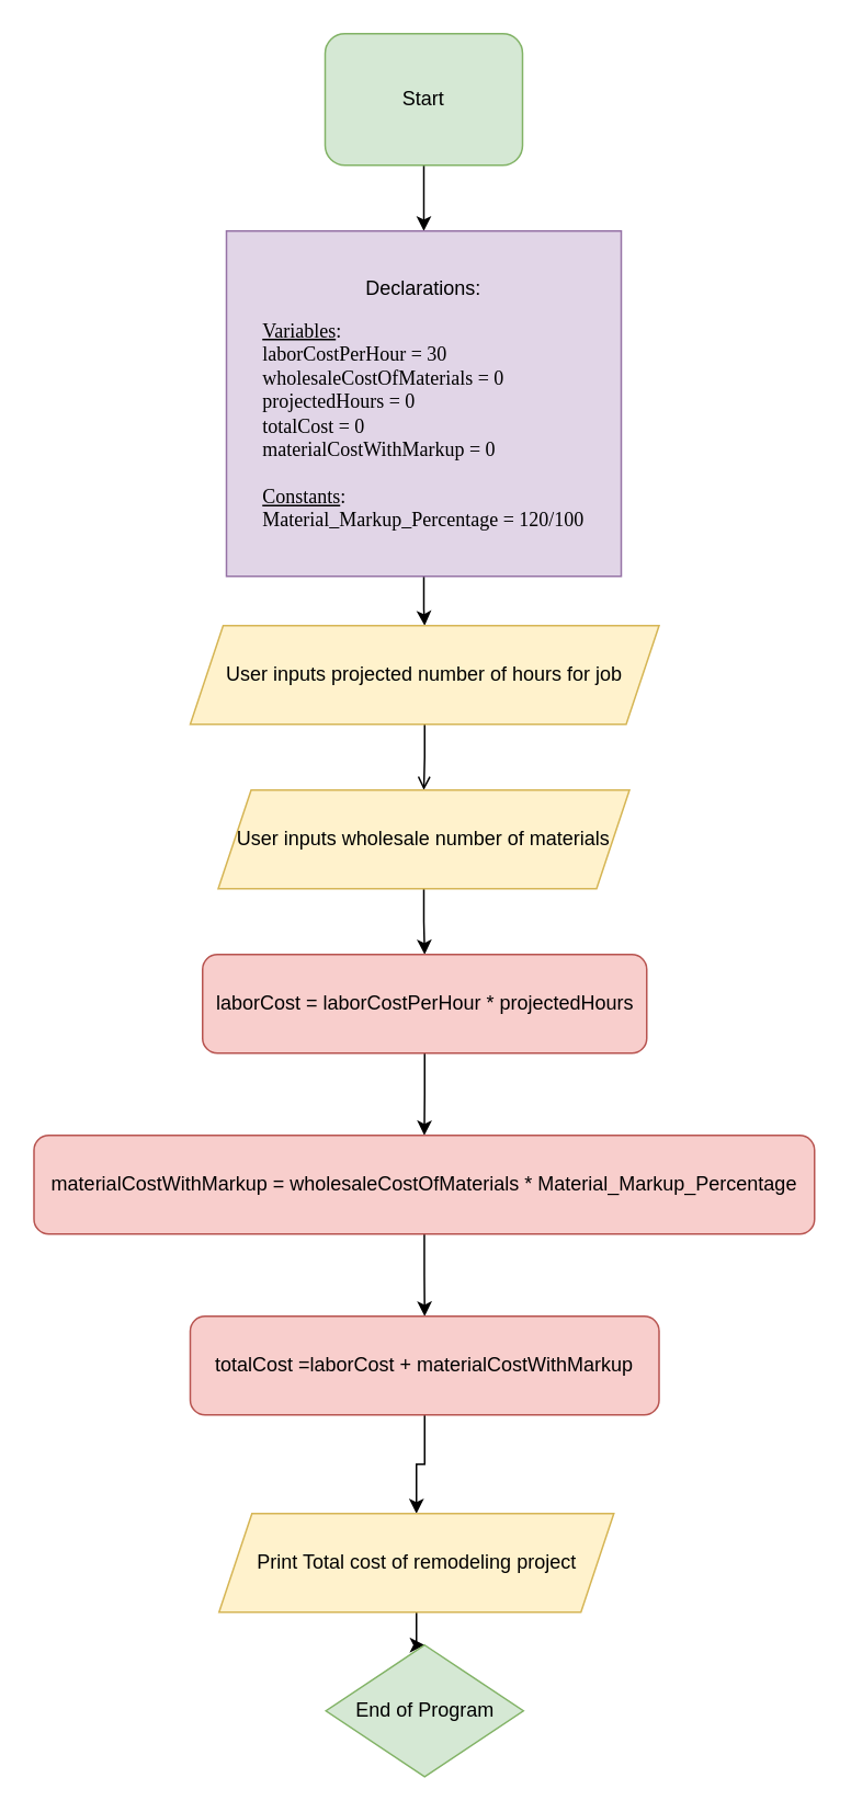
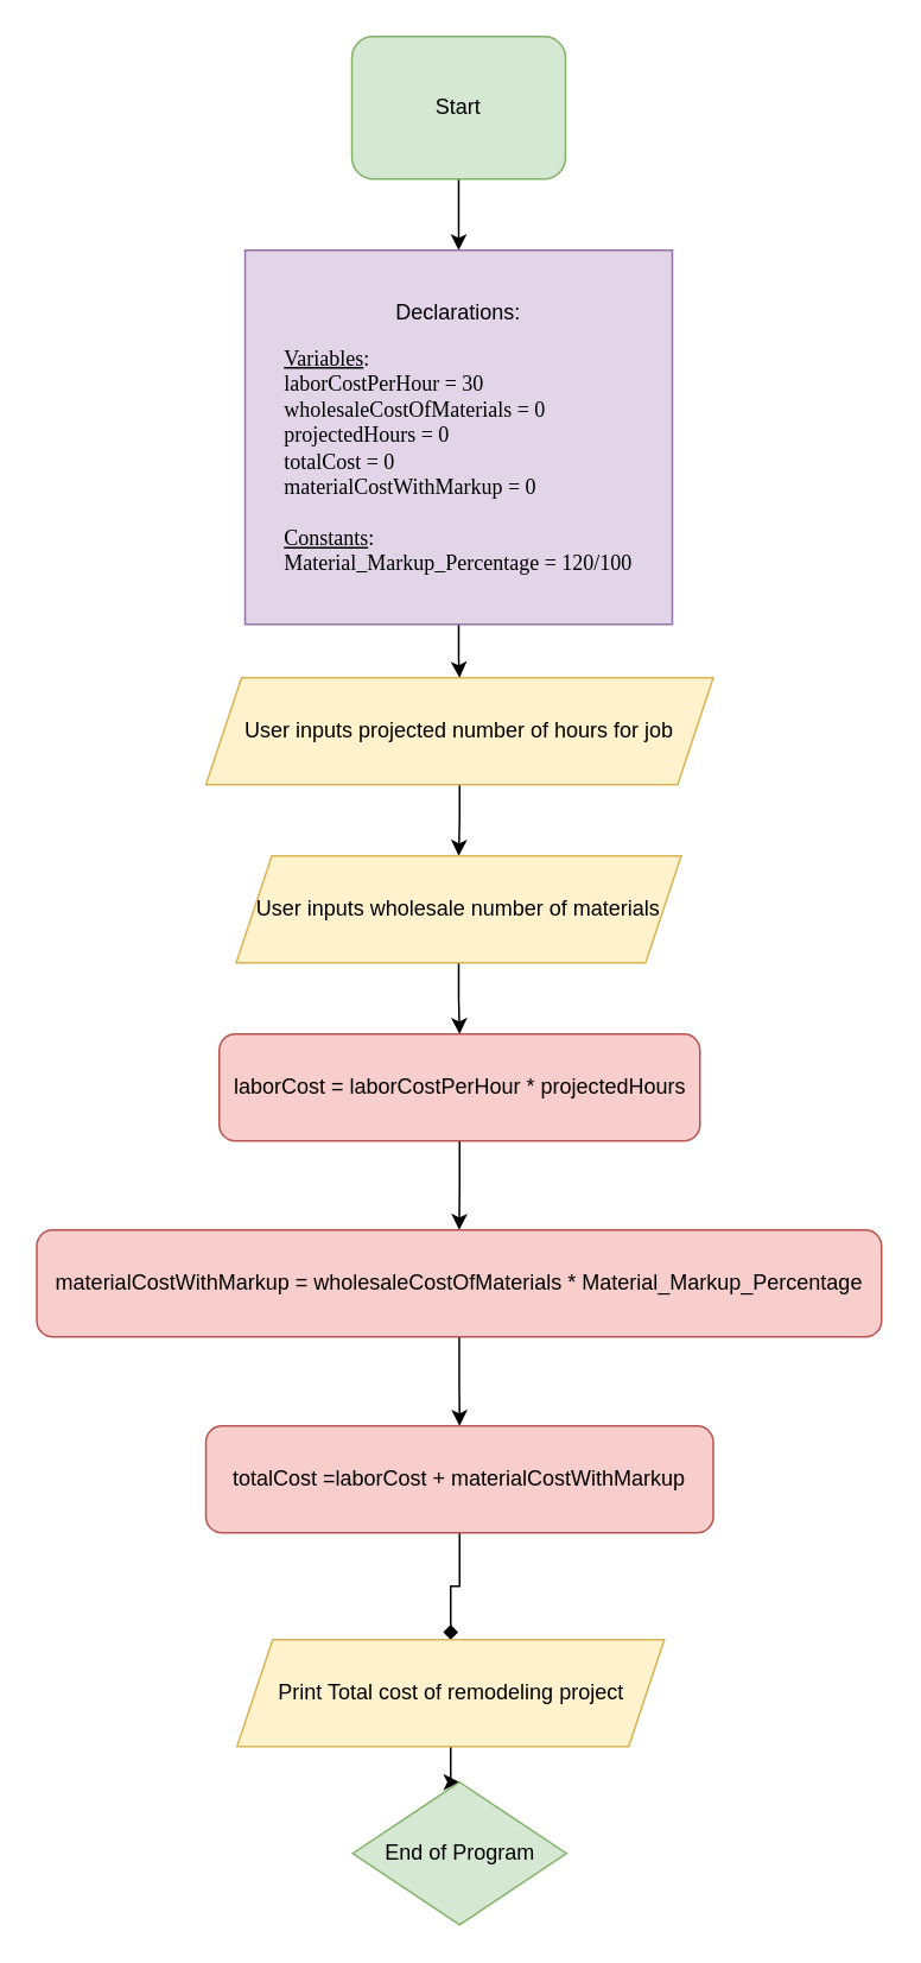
- <mxCell id="6" value="" style="edgeStyle=orthogonalEdgeStyle;rounded=0;orthogonalLoop=1;jettySize=auto;html=1;endArrow=open;" edge="1" parent="1" source="7" target="9"><mxGeometry relative="1" as="geometry" /></mxCell>
+ <mxCell id="6" value="" style="edgeStyle=orthogonalEdgeStyle;rounded=0;orthogonalLoop=1;jettySize=auto;html=1;" edge="1" parent="1" source="7" target="9"><mxGeometry relative="1" as="geometry" /></mxCell>
- <mxCell id="14" value="" style="edgeStyle=orthogonalEdgeStyle;rounded=0;orthogonalLoop=1;jettySize=auto;html=1;" edge="1" parent="1" source="15" target="17"><mxGeometry relative="1" as="geometry" /></mxCell>
+ <mxCell id="14" value="" style="edgeStyle=orthogonalEdgeStyle;rounded=0;orthogonalLoop=1;jettySize=auto;html=1;endArrow=diamond;" edge="1" parent="1" source="15" target="17"><mxGeometry relative="1" as="geometry" /></mxCell>
